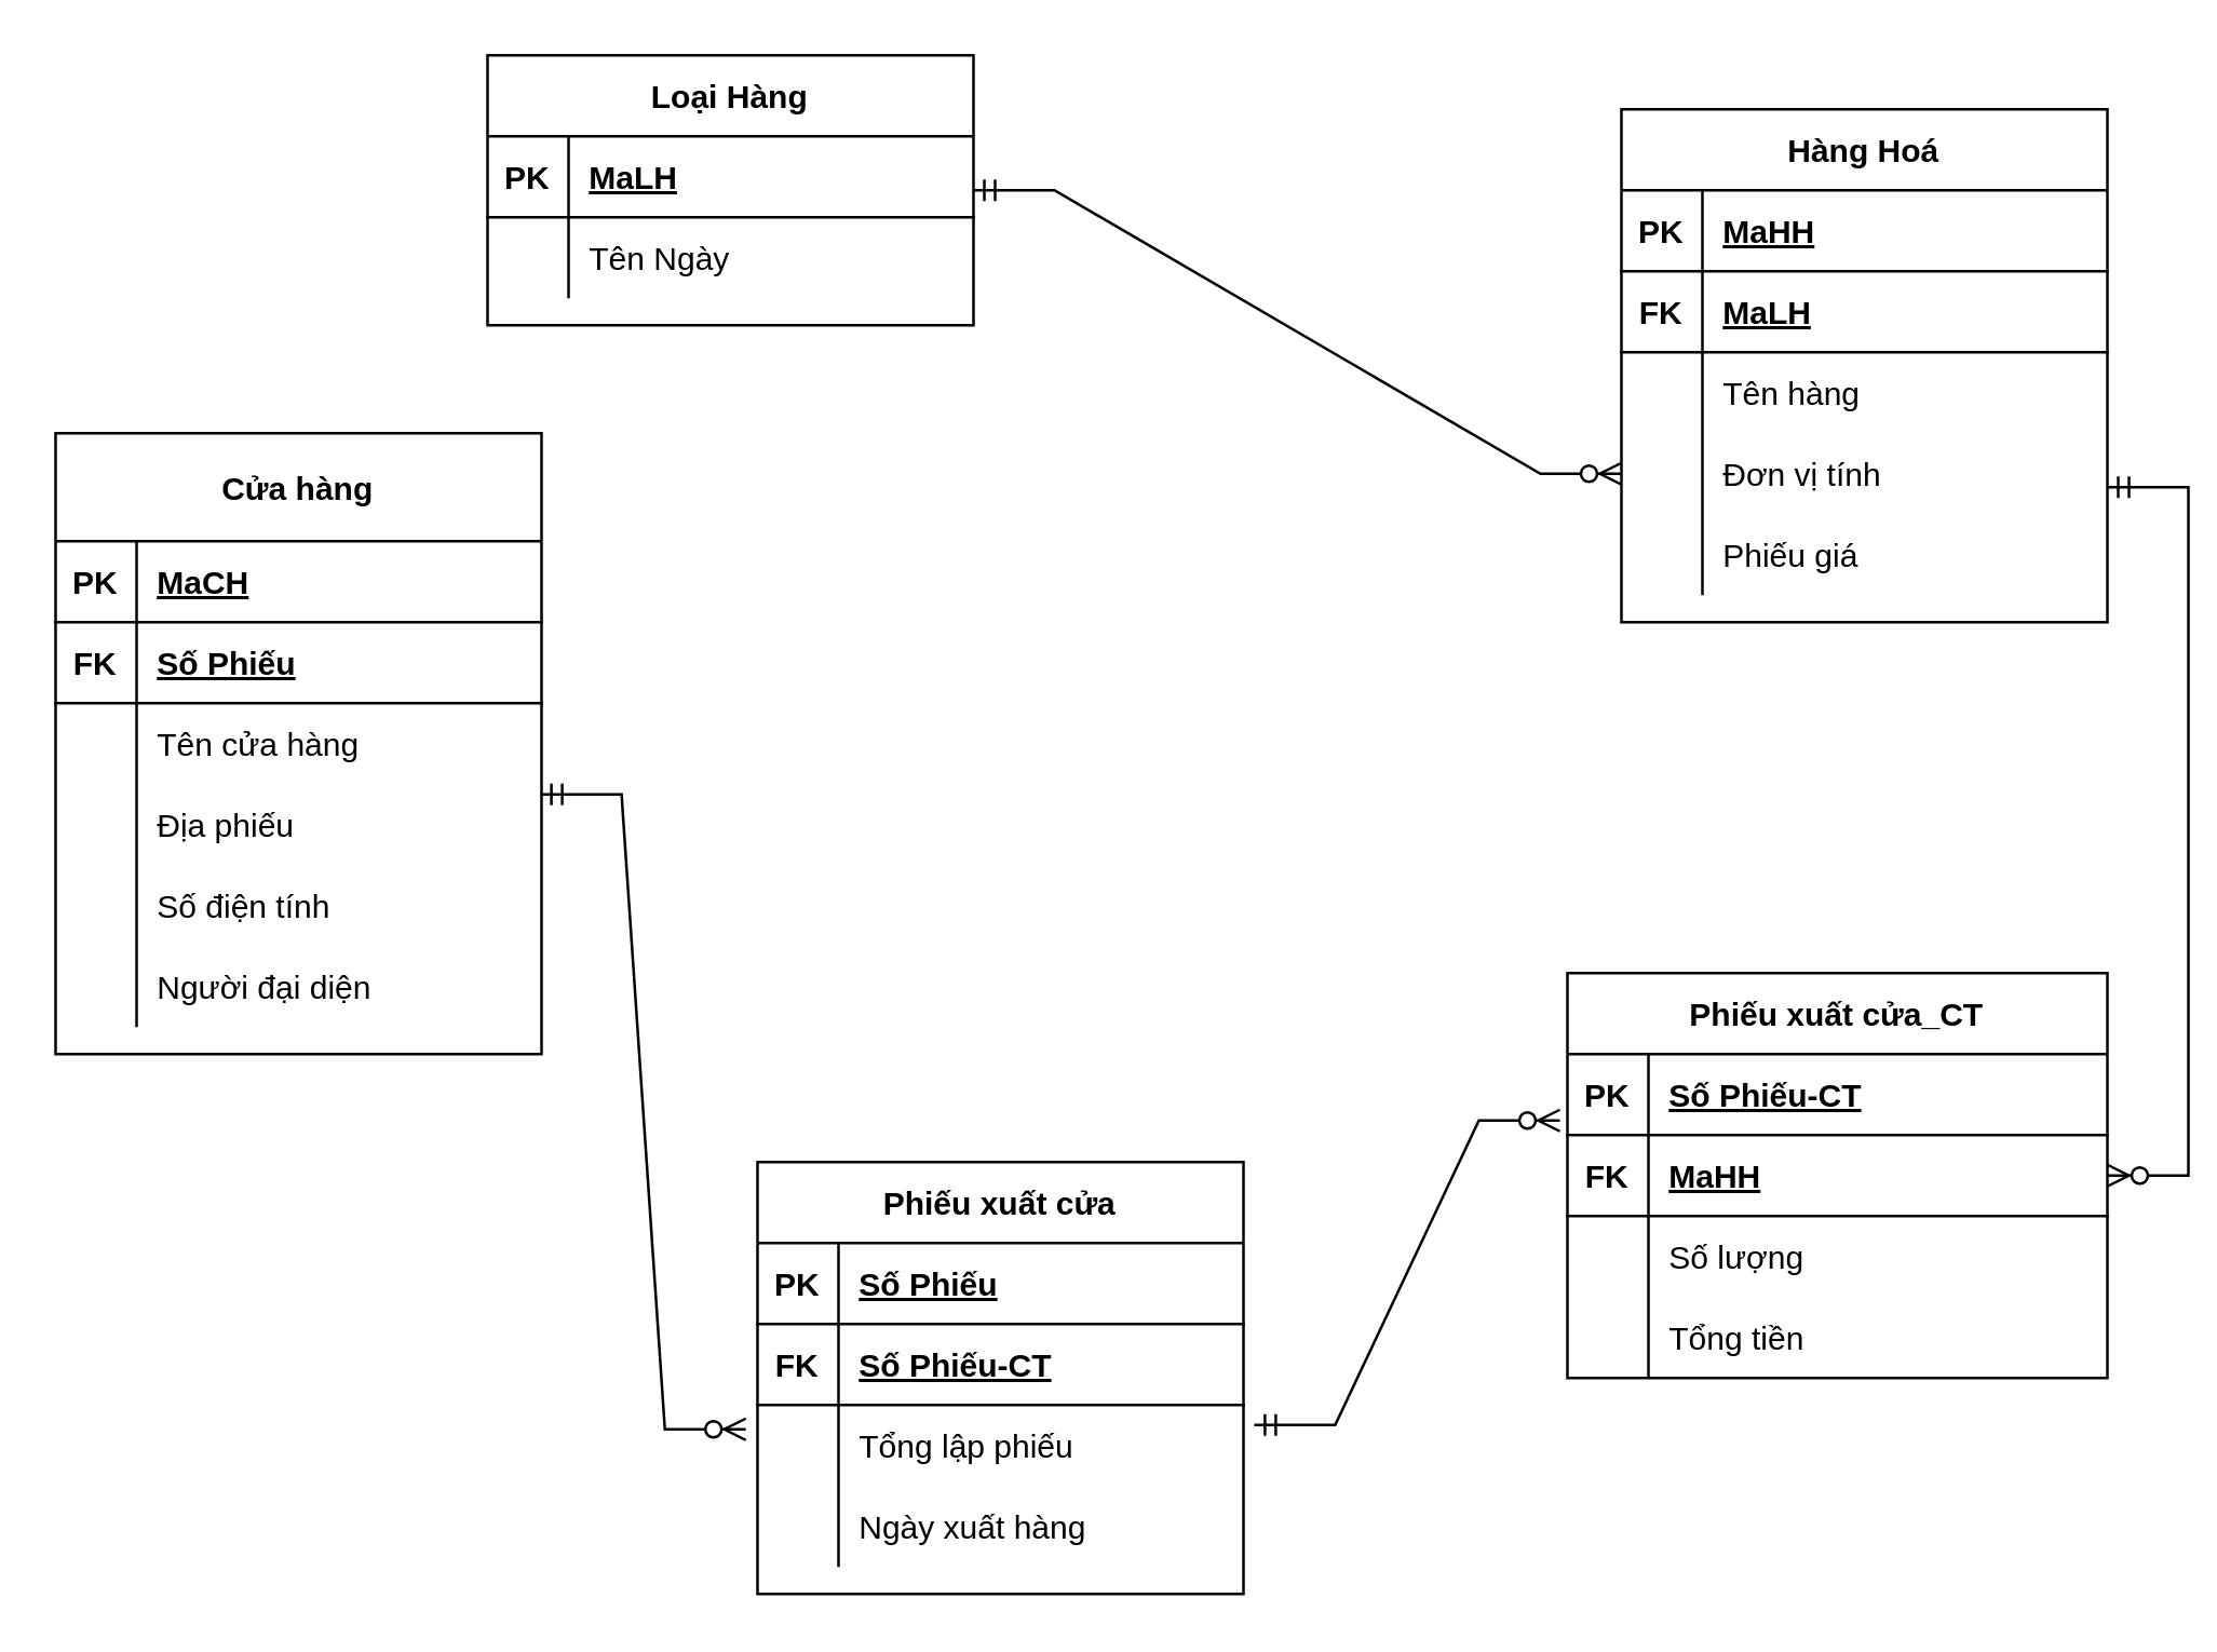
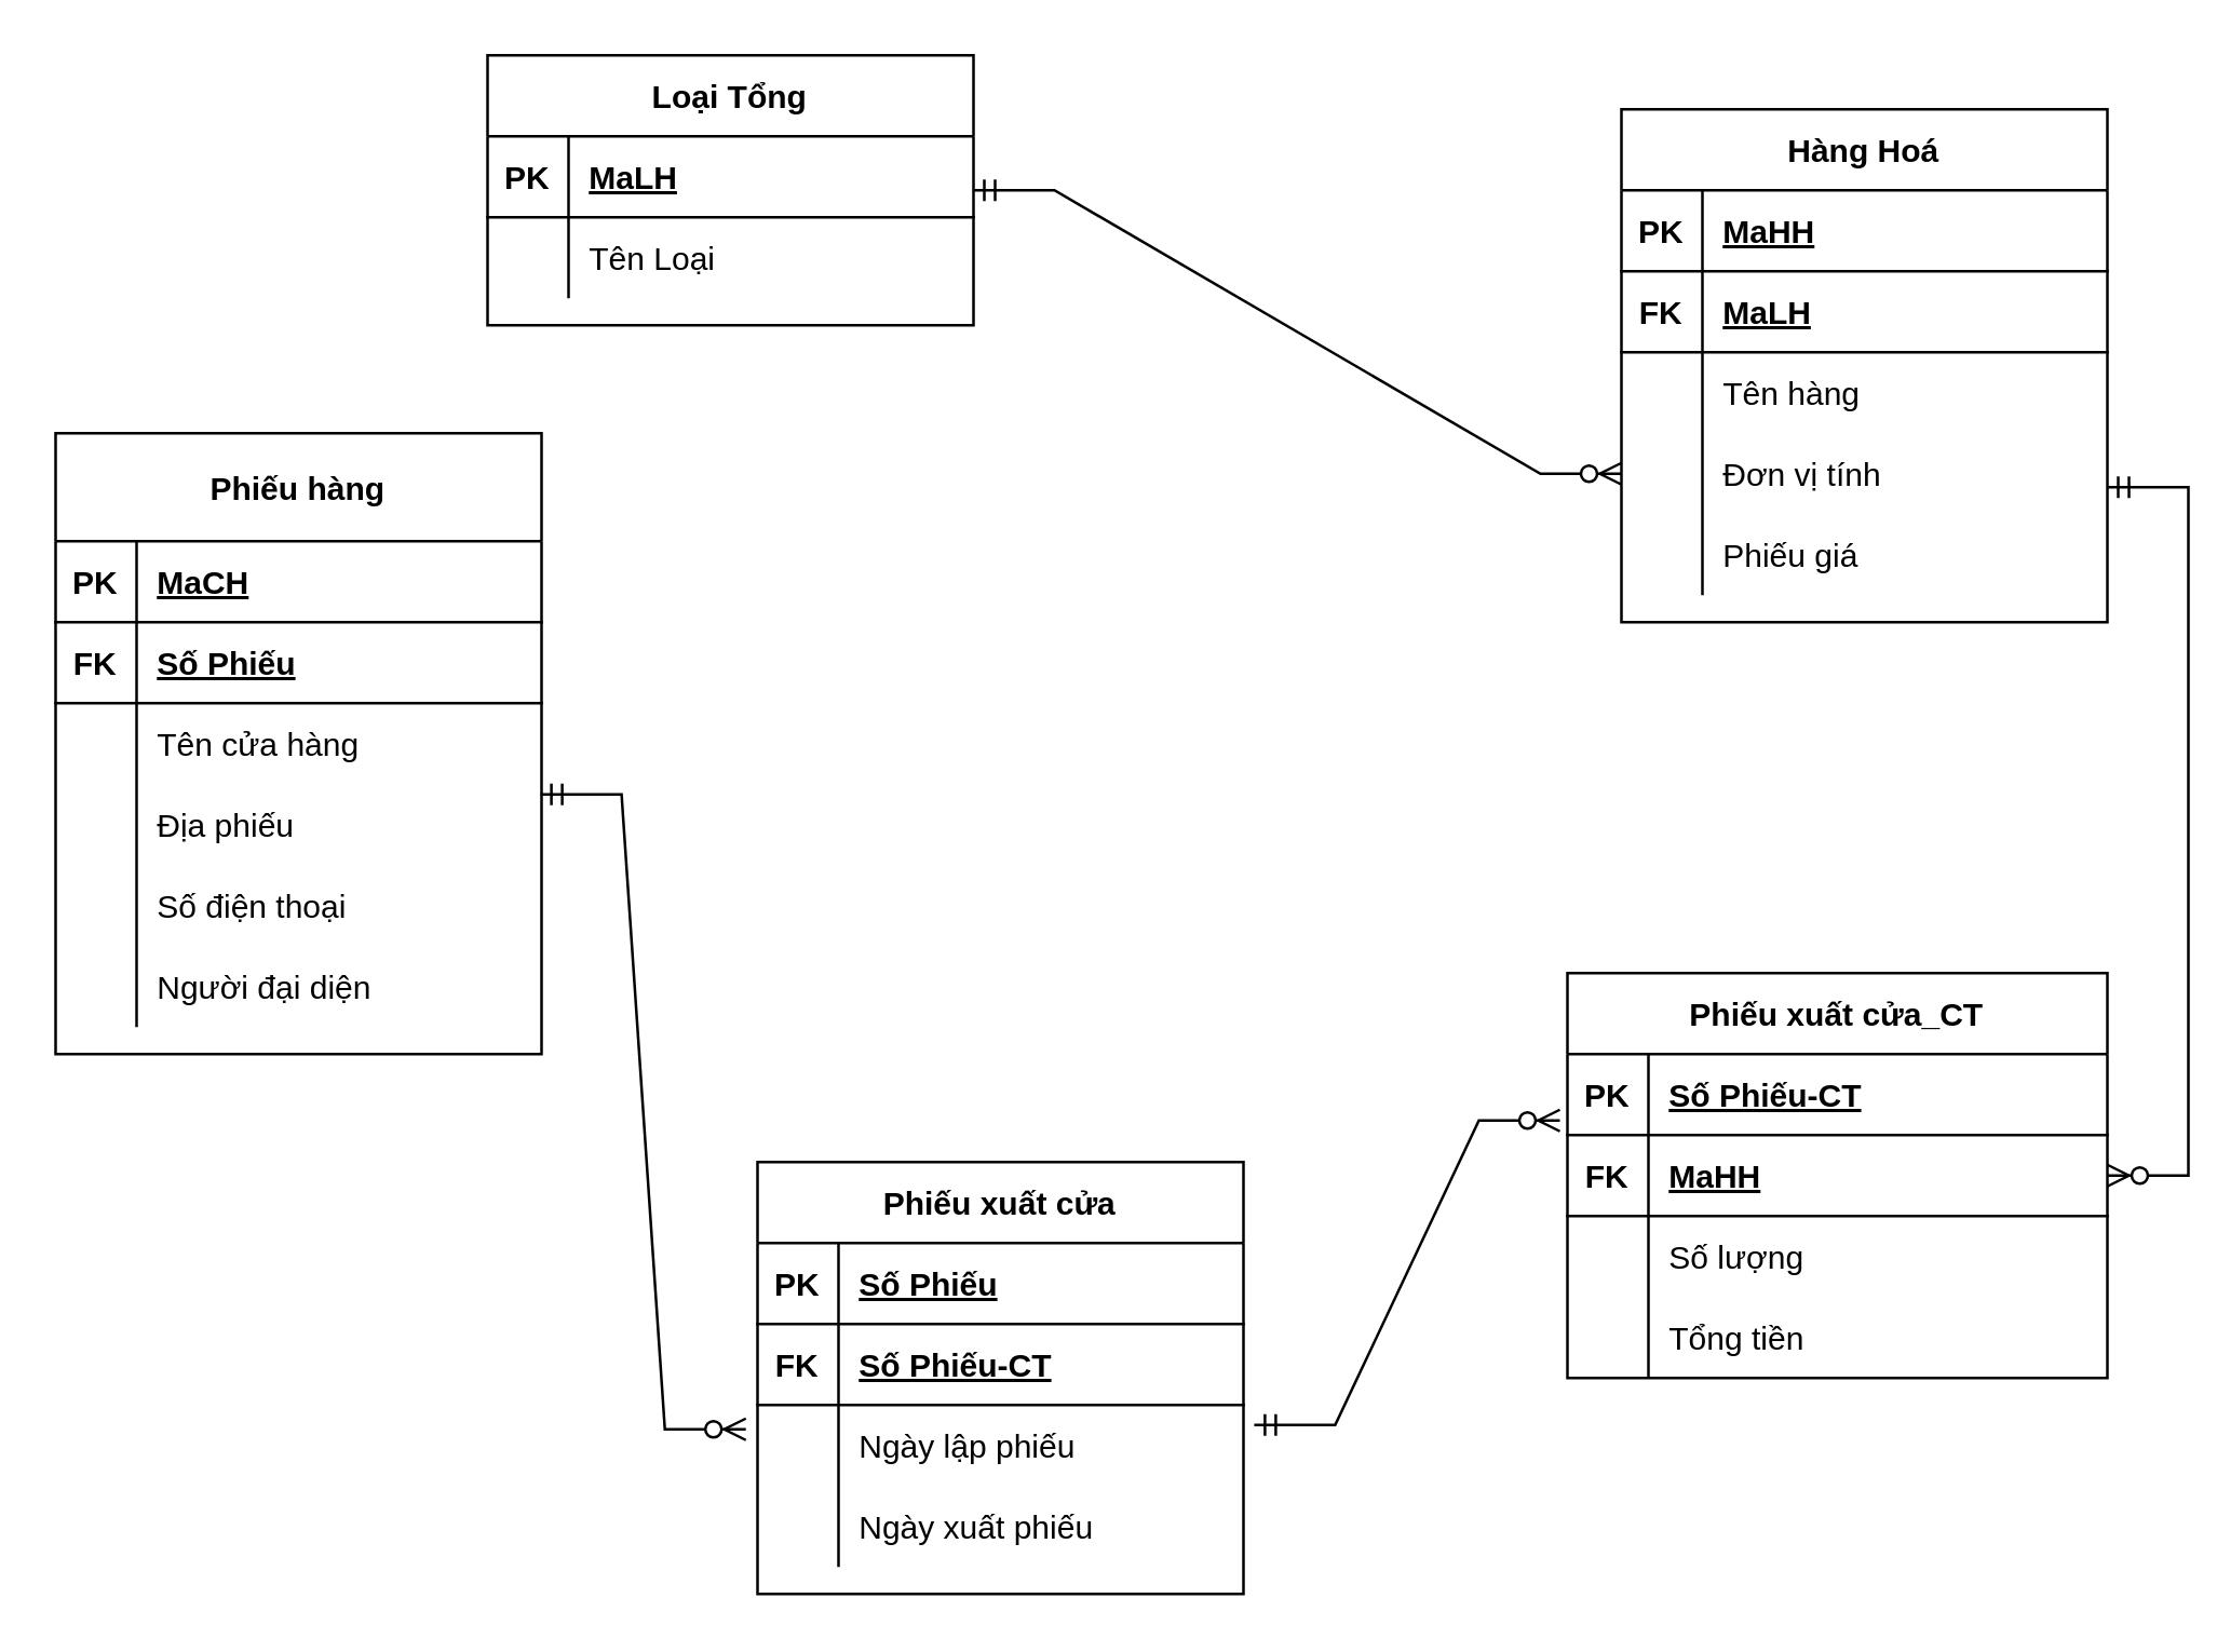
- <mxCell id="18" value="Loại Hàng" style="shape=table;startSize=30;container=1;collapsible=1;childLayout=tableLayout;fixedRows=1;rowLines=0;fontStyle=1;align=center;resizeLast=1;" parent="1" vertex="1"><mxGeometry x="180" y="20" width="180" height="100" as="geometry" /></mxCell>
+ <mxCell id="18" value="Loại Tổng" style="shape=table;startSize=30;container=1;collapsible=1;childLayout=tableLayout;fixedRows=1;rowLines=0;fontStyle=1;align=center;resizeLast=1;" parent="1" vertex="1"><mxGeometry x="180" y="20" width="180" height="100" as="geometry" /></mxCell>
- <mxCell id="24" value="Tên Ngày" style="shape=partialRectangle;connectable=0;fillColor=none;top=0;left=0;bottom=0;right=0;align=left;spacingLeft=6;overflow=hidden;" parent="22" vertex="1"><mxGeometry x="30" width="150" height="30" as="geometry"><mxRectangle width="150" height="30" as="alternateBounds" /></mxGeometry></mxCell>
+ <mxCell id="24" value="Tên Loại" style="shape=partialRectangle;connectable=0;fillColor=none;top=0;left=0;bottom=0;right=0;align=left;spacingLeft=6;overflow=hidden;" parent="22" vertex="1"><mxGeometry x="30" width="150" height="30" as="geometry"><mxRectangle width="150" height="30" as="alternateBounds" /></mxGeometry></mxCell>
- <mxCell id="25" value="Cửa hàng" style="shape=table;startSize=40;container=1;collapsible=1;childLayout=tableLayout;fixedRows=1;rowLines=0;fontStyle=1;align=center;resizeLast=1;" parent="1" vertex="1"><mxGeometry y="160" width="180" height="230" as="geometry" x="20" /></mxCell>
+ <mxCell id="25" value="Phiếu hàng" style="shape=table;startSize=40;container=1;collapsible=1;childLayout=tableLayout;fixedRows=1;rowLines=0;fontStyle=1;align=center;resizeLast=1;" parent="1" vertex="1"><mxGeometry y="160" width="180" height="230" as="geometry" x="20" /></mxCell>
- <mxCell id="40" value="Số điện tính" style="shape=partialRectangle;connectable=0;fillColor=none;top=0;left=0;bottom=0;right=0;align=left;spacingLeft=6;overflow=hidden;" parent="38" vertex="1"><mxGeometry x="30" width="150" height="30" as="geometry"><mxRectangle width="150" height="30" as="alternateBounds" /></mxGeometry></mxCell>
+ <mxCell id="40" value="Số điện thoại" style="shape=partialRectangle;connectable=0;fillColor=none;top=0;left=0;bottom=0;right=0;align=left;spacingLeft=6;overflow=hidden;" parent="38" vertex="1"><mxGeometry x="30" width="150" height="30" as="geometry"><mxRectangle width="150" height="30" as="alternateBounds" /></mxGeometry></mxCell>
- <mxCell id="53" value="Tổng lập phiếu" style="shape=partialRectangle;connectable=0;fillColor=none;top=0;left=0;bottom=0;right=0;align=left;spacingLeft=6;overflow=hidden;" parent="51" vertex="1"><mxGeometry x="30" width="150" height="30" as="geometry"><mxRectangle width="150" height="30" as="alternateBounds" /></mxGeometry></mxCell>
+ <mxCell id="53" value="Ngày lập phiếu" style="shape=partialRectangle;connectable=0;fillColor=none;top=0;left=0;bottom=0;right=0;align=left;spacingLeft=6;overflow=hidden;" parent="51" vertex="1"><mxGeometry x="30" width="150" height="30" as="geometry"><mxRectangle width="150" height="30" as="alternateBounds" /></mxGeometry></mxCell>
- <mxCell id="56" value="Ngày xuất hàng" style="shape=partialRectangle;connectable=0;fillColor=none;top=0;left=0;bottom=0;right=0;align=left;spacingLeft=6;overflow=hidden;" parent="54" vertex="1"><mxGeometry x="30" width="150" height="30" as="geometry"><mxRectangle width="150" height="30" as="alternateBounds" /></mxGeometry></mxCell>
+ <mxCell id="56" value="Ngày xuất phiếu" style="shape=partialRectangle;connectable=0;fillColor=none;top=0;left=0;bottom=0;right=0;align=left;spacingLeft=6;overflow=hidden;" parent="54" vertex="1"><mxGeometry x="30" width="150" height="30" as="geometry"><mxRectangle width="150" height="30" as="alternateBounds" /></mxGeometry></mxCell>
